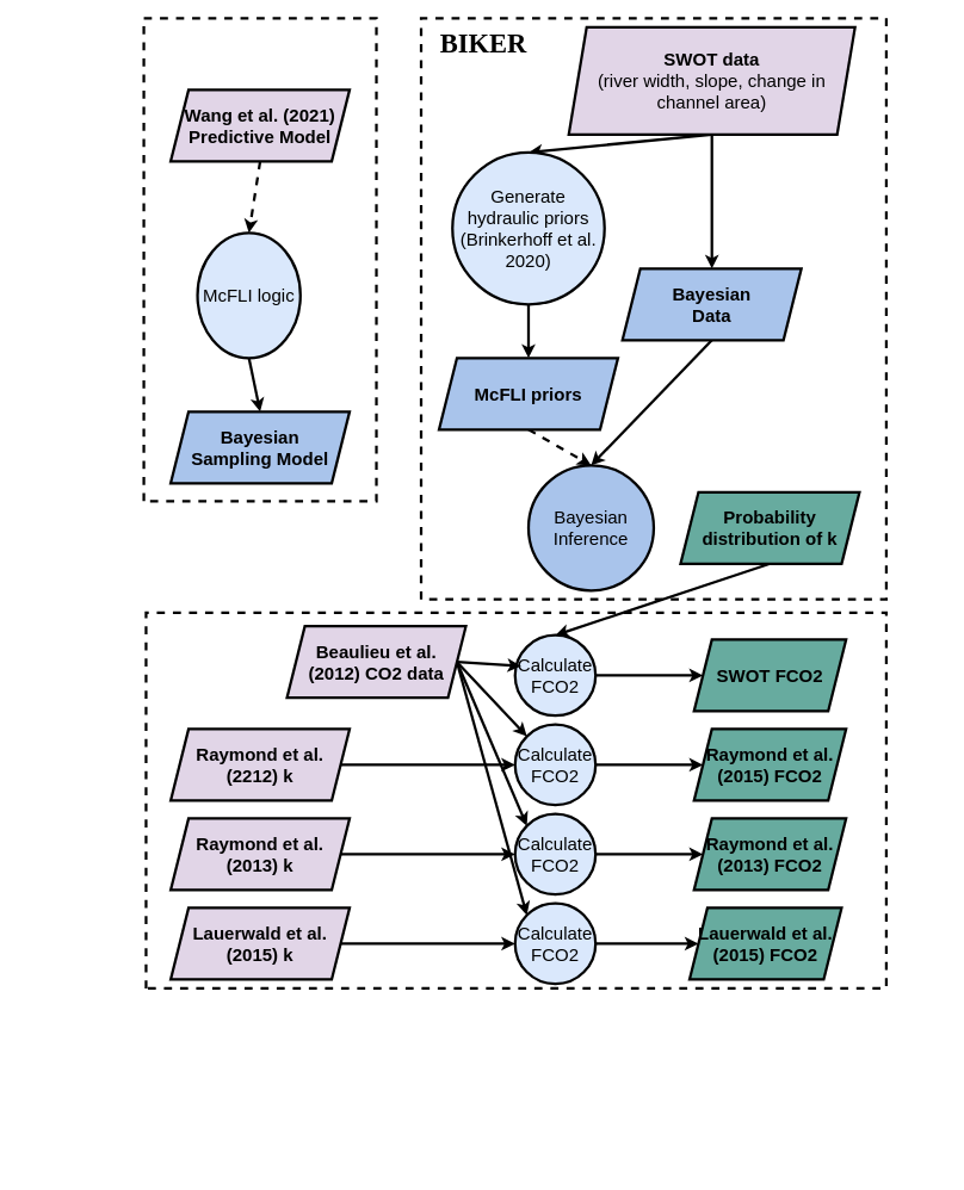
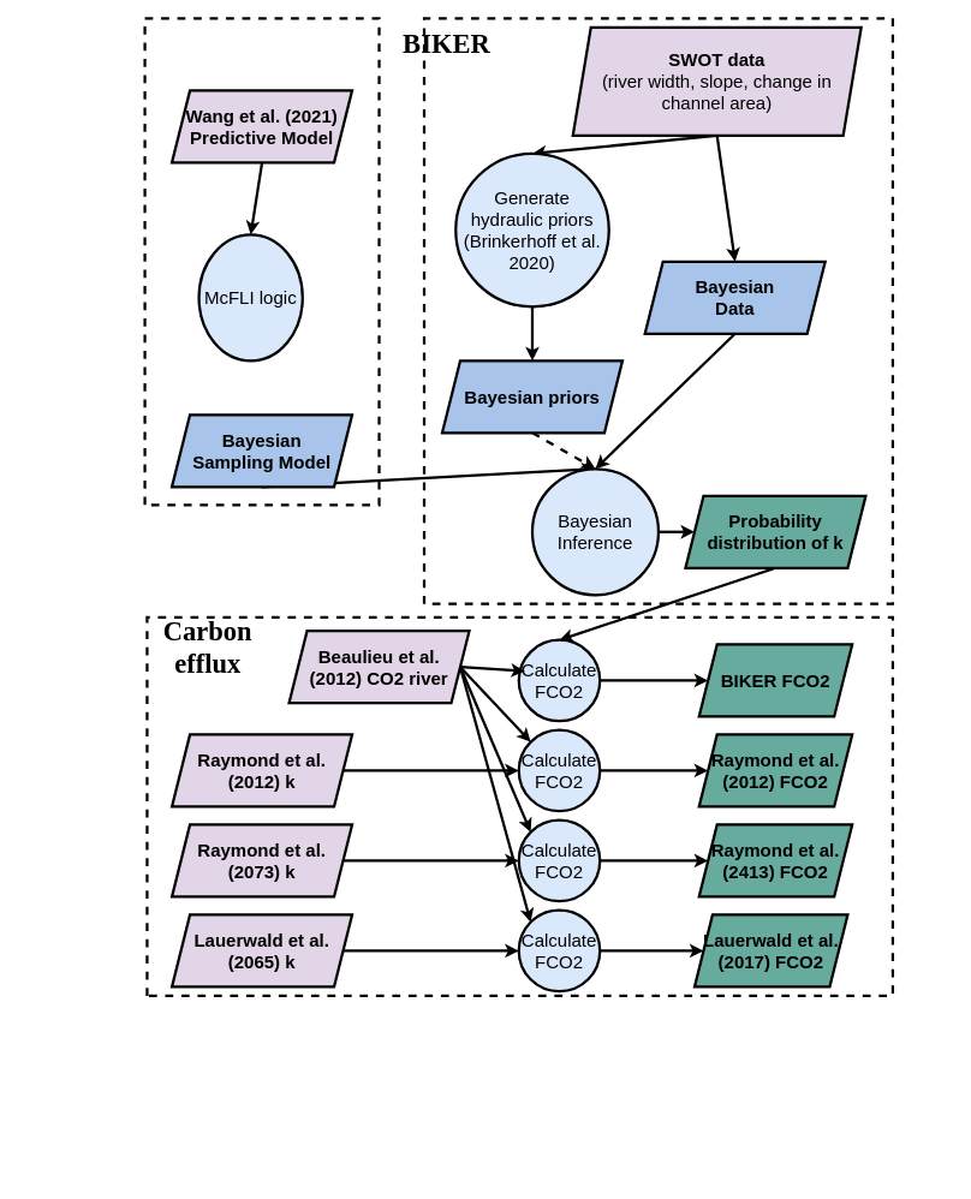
- <mxCell id="47" value="&lt;font face=&quot;Tahoma&quot; size=&quot;1&quot;&gt;&lt;b style=&quot;font-size: 30px&quot;&gt;BIKER&lt;/b&gt;&lt;/font&gt;" style="text;html=1;strokeColor=none;fillColor=none;align=center;verticalAlign=middle;whiteSpace=wrap;rounded=0;dashed=1;" vertex="1" parent="1"><mxGeometry x="470" y="20" width="140" height="55" as="geometry" /></mxCell>
+ <mxCell id="47" value="&lt;font face=&quot;Tahoma&quot; size=&quot;1&quot;&gt;&lt;b style=&quot;font-size: 30px&quot;&gt;BIKER&lt;/b&gt;&lt;/font&gt;" style="text;html=1;strokeColor=none;fillColor=none;align=center;verticalAlign=middle;whiteSpace=wrap;rounded=0;dashed=1;" vertex="1" parent="1"><mxGeometry x="425" y="20" width="140" height="55" as="geometry" /></mxCell>
- <mxCell id="5" style="rounded=0;orthogonalLoop=1;jettySize=auto;html=1;exitX=0.5;exitY=1;exitDx=0;exitDy=0;entryX=0.5;entryY=0;entryDx=0;entryDy=0;strokeWidth=3;dashed=1;" edge="1" parent="1" source="6" target="10"><mxGeometry relative="1" as="geometry" /></mxCell>
+ <mxCell id="5" style="rounded=0;orthogonalLoop=1;jettySize=auto;html=1;exitX=0.5;exitY=1;exitDx=0;exitDy=0;entryX=0.5;entryY=0;entryDx=0;entryDy=0;strokeWidth=3;" edge="1" parent="1" source="6" target="10"><mxGeometry relative="1" as="geometry" /></mxCell>
- <mxCell id="17" value="&lt;font style=&quot;font-size: 20px&quot;&gt;&lt;b&gt;Bayesian&lt;br&gt;Data&lt;/b&gt;&lt;/font&gt;" style="shape=parallelogram;perimeter=parallelogramPerimeter;whiteSpace=wrap;html=1;fixedSize=1;strokeWidth=3;fillColor=#A9C4EB;" vertex="1" parent="1"><mxGeometry x="695" y="300" width="200" height="80" as="geometry" /></mxCell>
+ <mxCell id="17" value="&lt;font style=&quot;font-size: 20px&quot;&gt;&lt;b&gt;Bayesian&lt;br&gt;Data&lt;/b&gt;&lt;/font&gt;" style="shape=parallelogram;perimeter=parallelogramPerimeter;whiteSpace=wrap;html=1;fixedSize=1;strokeWidth=3;fillColor=#A9C4EB;" vertex="1" parent="1"><mxGeometry x="715" y="290" width="200" height="80" as="geometry" /></mxCell>
- <mxCell id="9" style="edgeStyle=none;rounded=0;orthogonalLoop=1;jettySize=auto;html=1;exitX=0.5;exitY=1;exitDx=0;exitDy=0;entryX=0.5;entryY=0;entryDx=0;entryDy=0;strokeWidth=3;" edge="1" parent="1" source="10" target="8"><mxGeometry relative="1" as="geometry" /></mxCell>
- <mxCell id="19" value="&lt;span style=&quot;font-size: 20px&quot;&gt;&lt;b&gt;McFLI priors&lt;/b&gt;&lt;/span&gt;" style="shape=parallelogram;perimeter=parallelogramPerimeter;whiteSpace=wrap;html=1;fixedSize=1;strokeWidth=3;fillColor=#A9C4EB;" vertex="1" parent="1"><mxGeometry x="490" y="400" width="200" height="80" as="geometry" /></mxCell>
+ <mxCell id="19" value="&lt;span style=&quot;font-size: 20px&quot;&gt;&lt;b&gt;Bayesian priors&lt;/b&gt;&lt;/span&gt;" style="shape=parallelogram;perimeter=parallelogramPerimeter;whiteSpace=wrap;html=1;fixedSize=1;strokeWidth=3;fillColor=#A9C4EB;" vertex="1" parent="1"><mxGeometry x="490" y="400" width="200" height="80" as="geometry" /></mxCell>
+ <mxCell id="7" style="edgeStyle=none;rounded=0;orthogonalLoop=1;jettySize=auto;html=1;exitX=0.5;exitY=1;exitDx=0;exitDy=0;entryX=0.5;entryY=0;entryDx=0;entryDy=0;strokeWidth=3;" edge="1" parent="1" source="8" target="21"><mxGeometry relative="1" as="geometry" /></mxCell>
- <mxCell id="21" value="&lt;font style=&quot;font-size: 20px&quot;&gt;Bayesian Inference&lt;/font&gt;" style="ellipse;whiteSpace=wrap;html=1;aspect=fixed;strokeWidth=3;fillColor=#a9c4eb;" vertex="1" parent="1"><mxGeometry x="590" y="520" width="140" height="140" as="geometry" /></mxCell>
+ <mxCell id="21" value="&lt;font style=&quot;font-size: 20px&quot;&gt;Bayesian Inference&lt;/font&gt;" style="ellipse;whiteSpace=wrap;html=1;aspect=fixed;strokeWidth=3;fillColor=#dae8fc;" vertex="1" parent="1"><mxGeometry x="590" y="520" width="140" height="140" as="geometry" /></mxCell>
+ <mxCell id="20" style="edgeStyle=none;rounded=0;orthogonalLoop=1;jettySize=auto;html=1;exitX=1;exitY=0.5;exitDx=0;exitDy=0;entryX=0;entryY=0.5;entryDx=0;entryDy=0;strokeWidth=3;" edge="1" parent="1" source="21" target="23"><mxGeometry relative="1" as="geometry" /></mxCell>
+ <mxCell id="48" value="&lt;font face=&quot;Tahoma&quot; size=&quot;1&quot;&gt;&lt;b style=&quot;font-size: 30px&quot;&gt;Carbon efflux&lt;/b&gt;&lt;/font&gt;" style="text;html=1;strokeColor=none;fillColor=none;align=center;verticalAlign=middle;whiteSpace=wrap;rounded=0;dashed=1;" vertex="1" parent="1"><mxGeometry x="160" y="690" width="140" height="55" as="geometry" /></mxCell>
- <mxCell id="40" value="&lt;span style=&quot;font-size: 20px&quot;&gt;&lt;b&gt;Beaulieu et al.&lt;br&gt;(2012) CO2 data&lt;/b&gt;&lt;/span&gt;" style="shape=parallelogram;perimeter=parallelogramPerimeter;whiteSpace=wrap;html=1;fixedSize=1;fillColor=#e1d5e7;strokeWidth=3;" vertex="1" parent="1"><mxGeometry x="320" y="700" width="200" height="80" as="geometry" /></mxCell>
+ <mxCell id="40" value="&lt;span style=&quot;font-size: 20px&quot;&gt;&lt;b&gt;Beaulieu et al.&lt;br&gt;(2012) CO2 river&lt;/b&gt;&lt;/span&gt;" style="shape=parallelogram;perimeter=parallelogramPerimeter;whiteSpace=wrap;html=1;fixedSize=1;fillColor=#e1d5e7;strokeWidth=3;" vertex="1" parent="1"><mxGeometry x="320" y="700" width="200" height="80" as="geometry" /></mxCell>
- <mxCell id="32" value="&lt;span style=&quot;font-size: 20px&quot;&gt;&lt;b&gt;SWOT FCO2&lt;/b&gt;&lt;/span&gt;" style="shape=parallelogram;perimeter=parallelogramPerimeter;whiteSpace=wrap;html=1;fixedSize=1;strokeWidth=3;fillColor=#67AB9F;" vertex="1" parent="1"><mxGeometry x="775" y="715" width="170" height="80" as="geometry" /></mxCell>
+ <mxCell id="32" value="&lt;span style=&quot;font-size: 20px&quot;&gt;&lt;b&gt;BIKER FCO2&lt;/b&gt;&lt;/span&gt;" style="shape=parallelogram;perimeter=parallelogramPerimeter;whiteSpace=wrap;html=1;fixedSize=1;strokeWidth=3;fillColor=#67AB9F;" vertex="1" parent="1"><mxGeometry x="775" y="715" width="170" height="80" as="geometry" /></mxCell>
- <mxCell id="42" value="&lt;span style=&quot;font-size: 20px&quot;&gt;&lt;b&gt;Raymond et al. (2212) k&lt;/b&gt;&lt;/span&gt;" style="shape=parallelogram;perimeter=parallelogramPerimeter;whiteSpace=wrap;html=1;fixedSize=1;fillColor=#e1d5e7;strokeWidth=3;" vertex="1" parent="1"><mxGeometry x="190" y="815" width="200" height="80" as="geometry" /></mxCell>
+ <mxCell id="42" value="&lt;span style=&quot;font-size: 20px&quot;&gt;&lt;b&gt;Raymond et al. (2012) k&lt;/b&gt;&lt;/span&gt;" style="shape=parallelogram;perimeter=parallelogramPerimeter;whiteSpace=wrap;html=1;fixedSize=1;fillColor=#e1d5e7;strokeWidth=3;" vertex="1" parent="1"><mxGeometry x="190" y="815" width="200" height="80" as="geometry" /></mxCell>
- <mxCell id="33" value="&lt;span style=&quot;font-size: 20px&quot;&gt;&lt;b&gt;Raymond et al. (2015) FCO2&lt;/b&gt;&lt;/span&gt;" style="shape=parallelogram;perimeter=parallelogramPerimeter;whiteSpace=wrap;html=1;fixedSize=1;strokeWidth=3;fillColor=#67AB9F;" vertex="1" parent="1"><mxGeometry x="775" y="815" width="170" height="80" as="geometry" /></mxCell>
+ <mxCell id="33" value="&lt;span style=&quot;font-size: 20px&quot;&gt;&lt;b&gt;Raymond et al. (2012) FCO2&lt;/b&gt;&lt;/span&gt;" style="shape=parallelogram;perimeter=parallelogramPerimeter;whiteSpace=wrap;html=1;fixedSize=1;strokeWidth=3;fillColor=#67AB9F;" vertex="1" parent="1"><mxGeometry x="775" y="815" width="170" height="80" as="geometry" /></mxCell>
- <mxCell id="44" value="&lt;span style=&quot;font-size: 20px&quot;&gt;&lt;b&gt;Raymond et al. (2013) k&lt;/b&gt;&lt;/span&gt;" style="shape=parallelogram;perimeter=parallelogramPerimeter;whiteSpace=wrap;html=1;fixedSize=1;fillColor=#e1d5e7;strokeWidth=3;" vertex="1" parent="1"><mxGeometry x="190" y="915" width="200" height="80" as="geometry" /></mxCell>
+ <mxCell id="44" value="&lt;span style=&quot;font-size: 20px&quot;&gt;&lt;b&gt;Raymond et al. (2073) k&lt;/b&gt;&lt;/span&gt;" style="shape=parallelogram;perimeter=parallelogramPerimeter;whiteSpace=wrap;html=1;fixedSize=1;fillColor=#e1d5e7;strokeWidth=3;" vertex="1" parent="1"><mxGeometry x="190" y="915" width="200" height="80" as="geometry" /></mxCell>
- <mxCell id="34" value="&lt;span style=&quot;font-size: 20px&quot;&gt;&lt;b&gt;Raymond et al. (2013) FCO2&lt;/b&gt;&lt;/span&gt;" style="shape=parallelogram;perimeter=parallelogramPerimeter;whiteSpace=wrap;html=1;fixedSize=1;strokeWidth=3;fillColor=#67AB9F;" vertex="1" parent="1"><mxGeometry x="775" y="915" width="170" height="80" as="geometry" /></mxCell>
+ <mxCell id="34" value="&lt;span style=&quot;font-size: 20px&quot;&gt;&lt;b&gt;Raymond et al. (2413) FCO2&lt;/b&gt;&lt;/span&gt;" style="shape=parallelogram;perimeter=parallelogramPerimeter;whiteSpace=wrap;html=1;fixedSize=1;strokeWidth=3;fillColor=#67AB9F;" vertex="1" parent="1"><mxGeometry x="775" y="915" width="170" height="80" as="geometry" /></mxCell>
- <mxCell id="46" value="&lt;span style=&quot;font-size: 20px&quot;&gt;&lt;b&gt;Lauerwald et al. (2015) k&lt;/b&gt;&lt;/span&gt;" style="shape=parallelogram;perimeter=parallelogramPerimeter;whiteSpace=wrap;html=1;fixedSize=1;fillColor=#e1d5e7;strokeWidth=3;" vertex="1" parent="1"><mxGeometry x="190" y="1015" width="200" height="80" as="geometry" /></mxCell>
+ <mxCell id="46" value="&lt;span style=&quot;font-size: 20px&quot;&gt;&lt;b&gt;Lauerwald et al. (2065) k&lt;/b&gt;&lt;/span&gt;" style="shape=parallelogram;perimeter=parallelogramPerimeter;whiteSpace=wrap;html=1;fixedSize=1;fillColor=#e1d5e7;strokeWidth=3;" vertex="1" parent="1"><mxGeometry x="190" y="1015" width="200" height="80" as="geometry" /></mxCell>
- <mxCell id="35" value="&lt;span style=&quot;font-size: 20px&quot;&gt;&lt;b&gt;Lauerwald et al. (2015) FCO2&lt;/b&gt;&lt;/span&gt;" style="shape=parallelogram;perimeter=parallelogramPerimeter;whiteSpace=wrap;html=1;fixedSize=1;strokeWidth=3;fillColor=#67AB9F;" vertex="1" parent="1"><mxGeometry x="770" y="1015" width="170" height="80" as="geometry" /></mxCell>
+ <mxCell id="35" value="&lt;span style=&quot;font-size: 20px&quot;&gt;&lt;b&gt;Lauerwald et al. (2017) FCO2&lt;/b&gt;&lt;/span&gt;" style="shape=parallelogram;perimeter=parallelogramPerimeter;whiteSpace=wrap;html=1;fixedSize=1;strokeWidth=3;fillColor=#67AB9F;" vertex="1" parent="1"><mxGeometry x="770" y="1015" width="170" height="80" as="geometry" /></mxCell>
